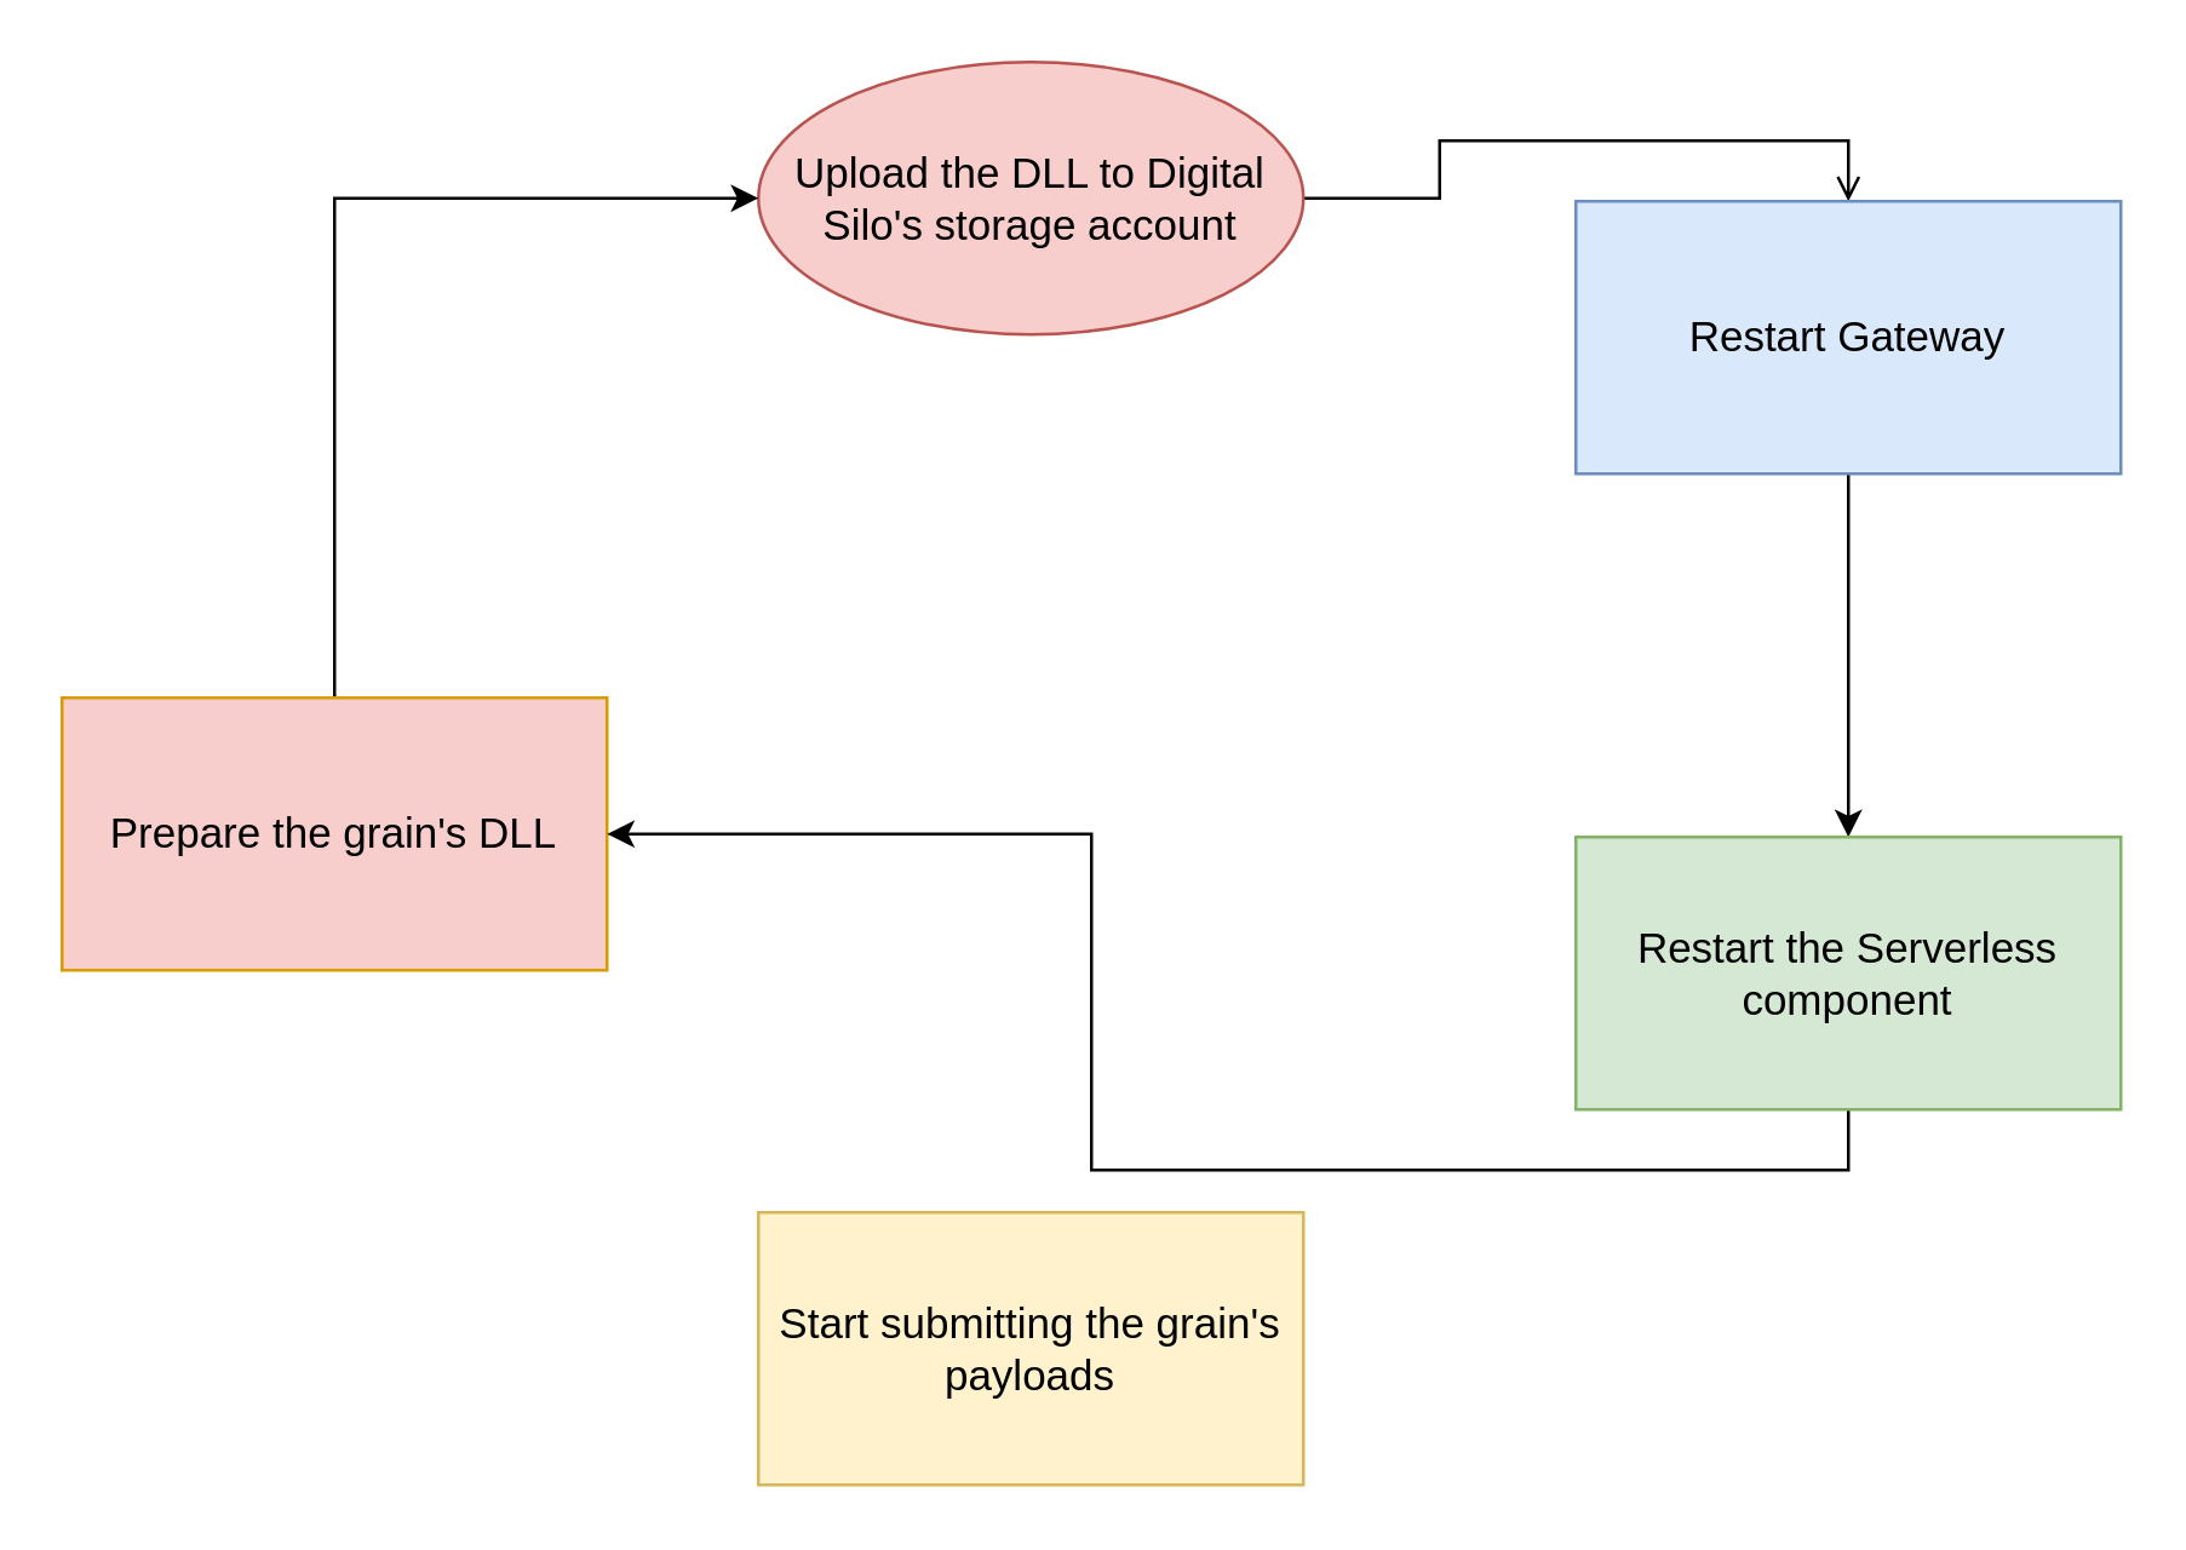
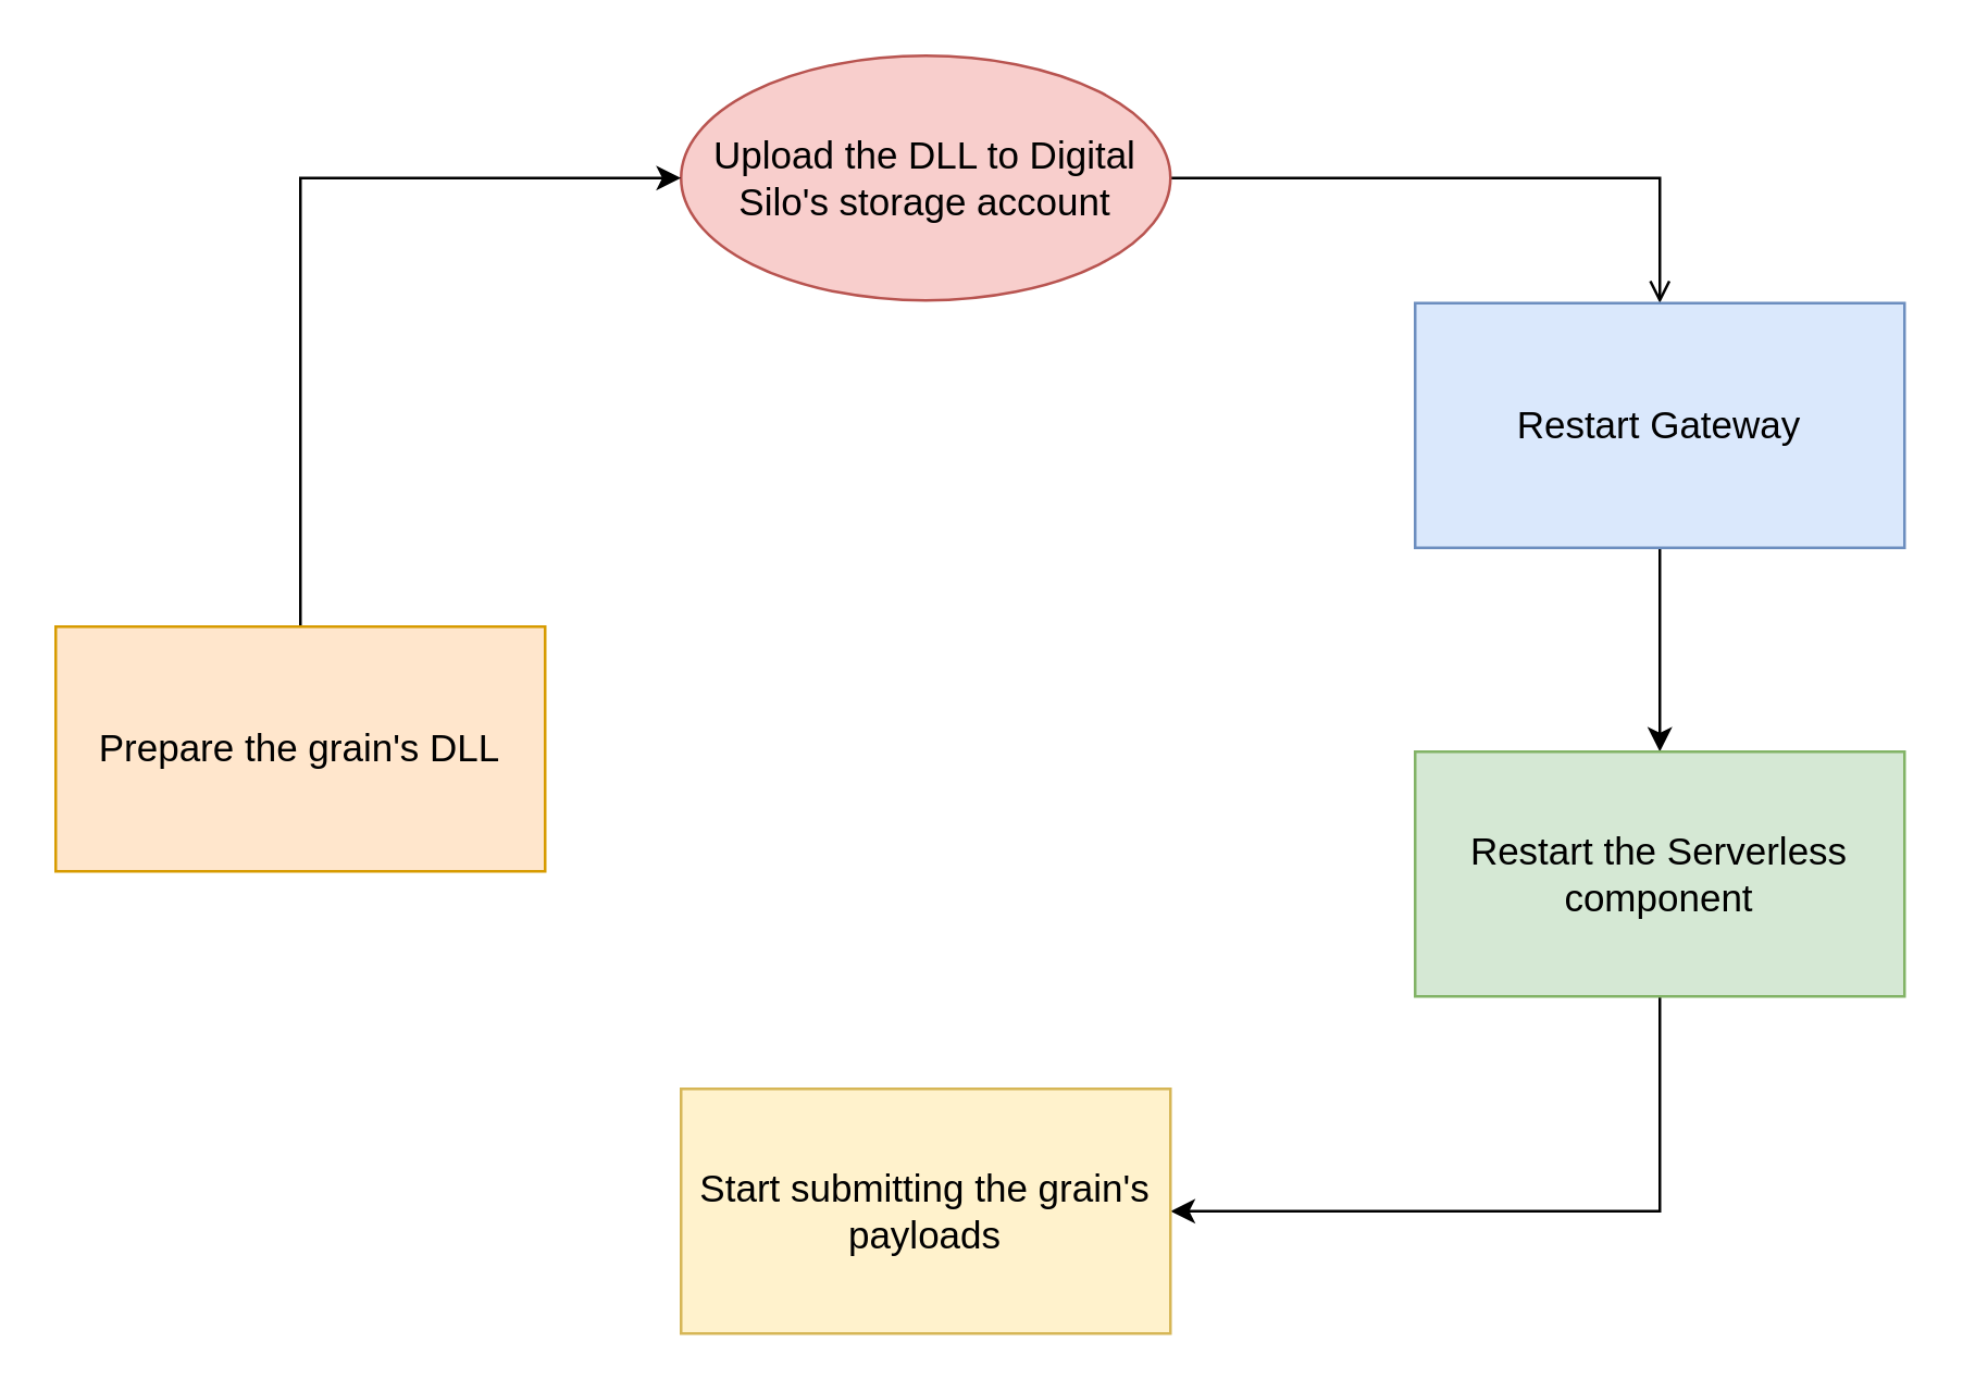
- <mxCell id="7" value="Restart Gateway" style="rounded=0;whiteSpace=wrap;html=1;fontSize=14;fillColor=#dae8fc;strokeColor=#6c8ebf;" vertex="1" parent="1"><mxGeometry x="520" y="66" width="180" height="90" as="geometry" /></mxCell>
+ <mxCell id="7" value="Restart Gateway" style="rounded=0;whiteSpace=wrap;html=1;fontSize=14;fillColor=#dae8fc;strokeColor=#6c8ebf;" vertex="1" parent="1"><mxGeometry x="520" y="111" width="180" height="90" as="geometry" /></mxCell>
- <mxCell id="5" value="Prepare the grain's DLL" style="rounded=0;whiteSpace=wrap;html=1;fontSize=14;fillColor=#f8cecc;strokeColor=#d79b00;" vertex="1" parent="1"><mxGeometry x="20" y="230" width="180" height="90" as="geometry" /></mxCell>
+ <mxCell id="5" value="Prepare the grain's DLL" style="rounded=0;whiteSpace=wrap;html=1;fontSize=14;fillColor=#ffe6cc;strokeColor=#d79b00;" vertex="1" parent="1"><mxGeometry x="20" y="230" width="180" height="90" as="geometry" /></mxCell>
- <mxCell id="8" style="edgeStyle=orthogonalEdgeStyle;rounded=0;orthogonalLoop=1;jettySize=auto;html=1;exitX=0.5;exitY=1;exitDx=0;exitDy=0;fontSize=14;" edge="1" parent="1" source="9" target="5"><mxGeometry relative="1" as="geometry" /></mxCell>
+ <mxCell id="8" style="edgeStyle=orthogonalEdgeStyle;rounded=0;orthogonalLoop=1;jettySize=auto;html=1;exitX=0.5;exitY=1;exitDx=0;exitDy=0;entryX=1;entryY=0.5;entryDx=0;entryDy=0;fontSize=14;" edge="1" parent="1" source="9" target="10"><mxGeometry relative="1" as="geometry" /></mxCell>
